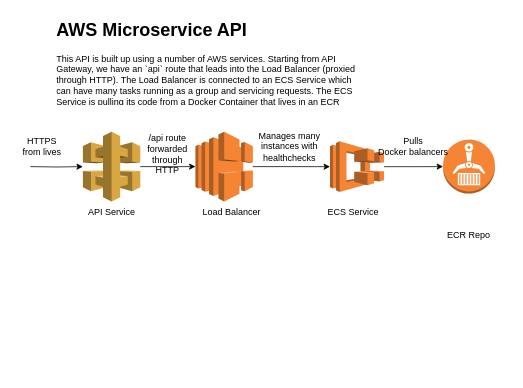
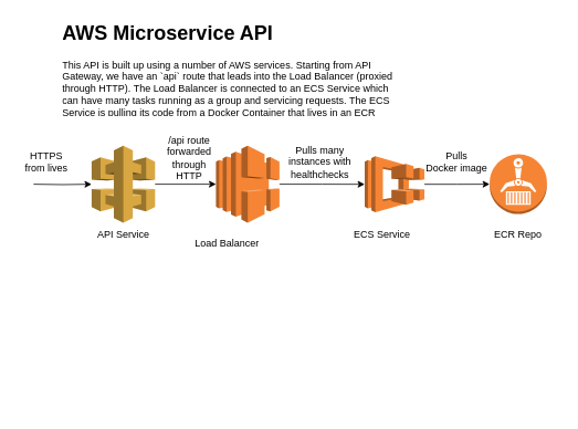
- <mxCell id="19" value="Manages many &lt;br&gt;instances with &lt;br&gt;healthchecks" style="text;html=1;align=center;verticalAlign=middle;resizable=0;points=[];autosize=1;strokeColor=none;fillColor=none;" vertex="1" parent="1"><mxGeometry x="330" y="165" width="110" height="60" as="geometry" /></mxCell>
+ <mxCell id="19" value="Pulls many &lt;br&gt;instances with &lt;br&gt;healthchecks" style="text;html=1;align=center;verticalAlign=middle;resizable=0;points=[];autosize=1;strokeColor=none;fillColor=none;" vertex="1" parent="1"><mxGeometry x="330" y="165" width="110" height="60" as="geometry" /></mxCell>
- <mxCell id="20" value="Pulls &lt;br&gt;Docker balancers" style="text;html=1;align=center;verticalAlign=middle;resizable=0;points=[];autosize=1;strokeColor=none;fillColor=none;" vertex="1" parent="1"><mxGeometry x="500" y="175" width="100" height="40" as="geometry" /></mxCell>
+ <mxCell id="20" value="Pulls &lt;br&gt;Docker image" style="text;html=1;align=center;verticalAlign=middle;resizable=0;points=[];autosize=1;strokeColor=none;fillColor=none;" vertex="1" parent="1"><mxGeometry x="500" y="175" width="100" height="40" as="geometry" /></mxCell>
- <mxCell id="14" value="/api route&lt;br&gt;forwarded through HTTP" style="text;html=1;strokeColor=none;fillColor=none;align=center;verticalAlign=middle;whiteSpace=wrap;rounded=0;" parent="1" vertex="1"><mxGeometry x="192.82" y="190" width="60" height="30" as="geometry" /></mxCell>
+ <mxCell id="14" value="/api route&lt;br&gt;forwarded through HTTP" style="text;html=1;strokeColor=none;fillColor=none;align=center;verticalAlign=middle;whiteSpace=wrap;rounded=0;" parent="1" vertex="1"><mxGeometry x="197.82" y="175" width="60" height="30" as="geometry" /></mxCell>
- <mxCell id="15" value="Load Balancer" style="text;html=1;strokeColor=none;fillColor=none;align=center;verticalAlign=middle;whiteSpace=wrap;rounded=0;" parent="1" vertex="1"><mxGeometry x="257.82" y="268" width="100.87" height="30" as="geometry" /></mxCell>
+ <mxCell id="15" value="Load Balancer" style="text;html=1;strokeColor=none;fillColor=none;align=center;verticalAlign=middle;whiteSpace=wrap;rounded=0;" parent="1" vertex="1"><mxGeometry x="222.82" y="278" width="100.87" height="30" as="geometry" /></mxCell>
- <mxCell id="16" value="ECS Service" style="text;html=1;strokeColor=none;fillColor=none;align=center;verticalAlign=middle;whiteSpace=wrap;rounded=0;" parent="1" vertex="1"><mxGeometry x="420.45" y="268" width="100.87" height="30" as="geometry" /></mxCell>
+ <mxCell id="16" value="ECS Service" style="text;html=1;strokeColor=none;fillColor=none;align=center;verticalAlign=middle;whiteSpace=wrap;rounded=0;" parent="1" vertex="1"><mxGeometry x="410.45" y="268" width="100.87" height="30" as="geometry" /></mxCell>
- <mxCell id="17" value="ECR Repo" style="text;html=1;strokeColor=none;fillColor=none;align=center;verticalAlign=middle;whiteSpace=wrap;rounded=0;" parent="1" vertex="1"><mxGeometry x="574.07" y="298" width="100.87" height="30" as="geometry" /></mxCell>
+ <mxCell id="17" value="ECR Repo" style="text;html=1;strokeColor=none;fillColor=none;align=center;verticalAlign=middle;whiteSpace=wrap;rounded=0;" parent="1" vertex="1"><mxGeometry x="574.07" y="268" width="100.87" height="30" as="geometry" /></mxCell>
